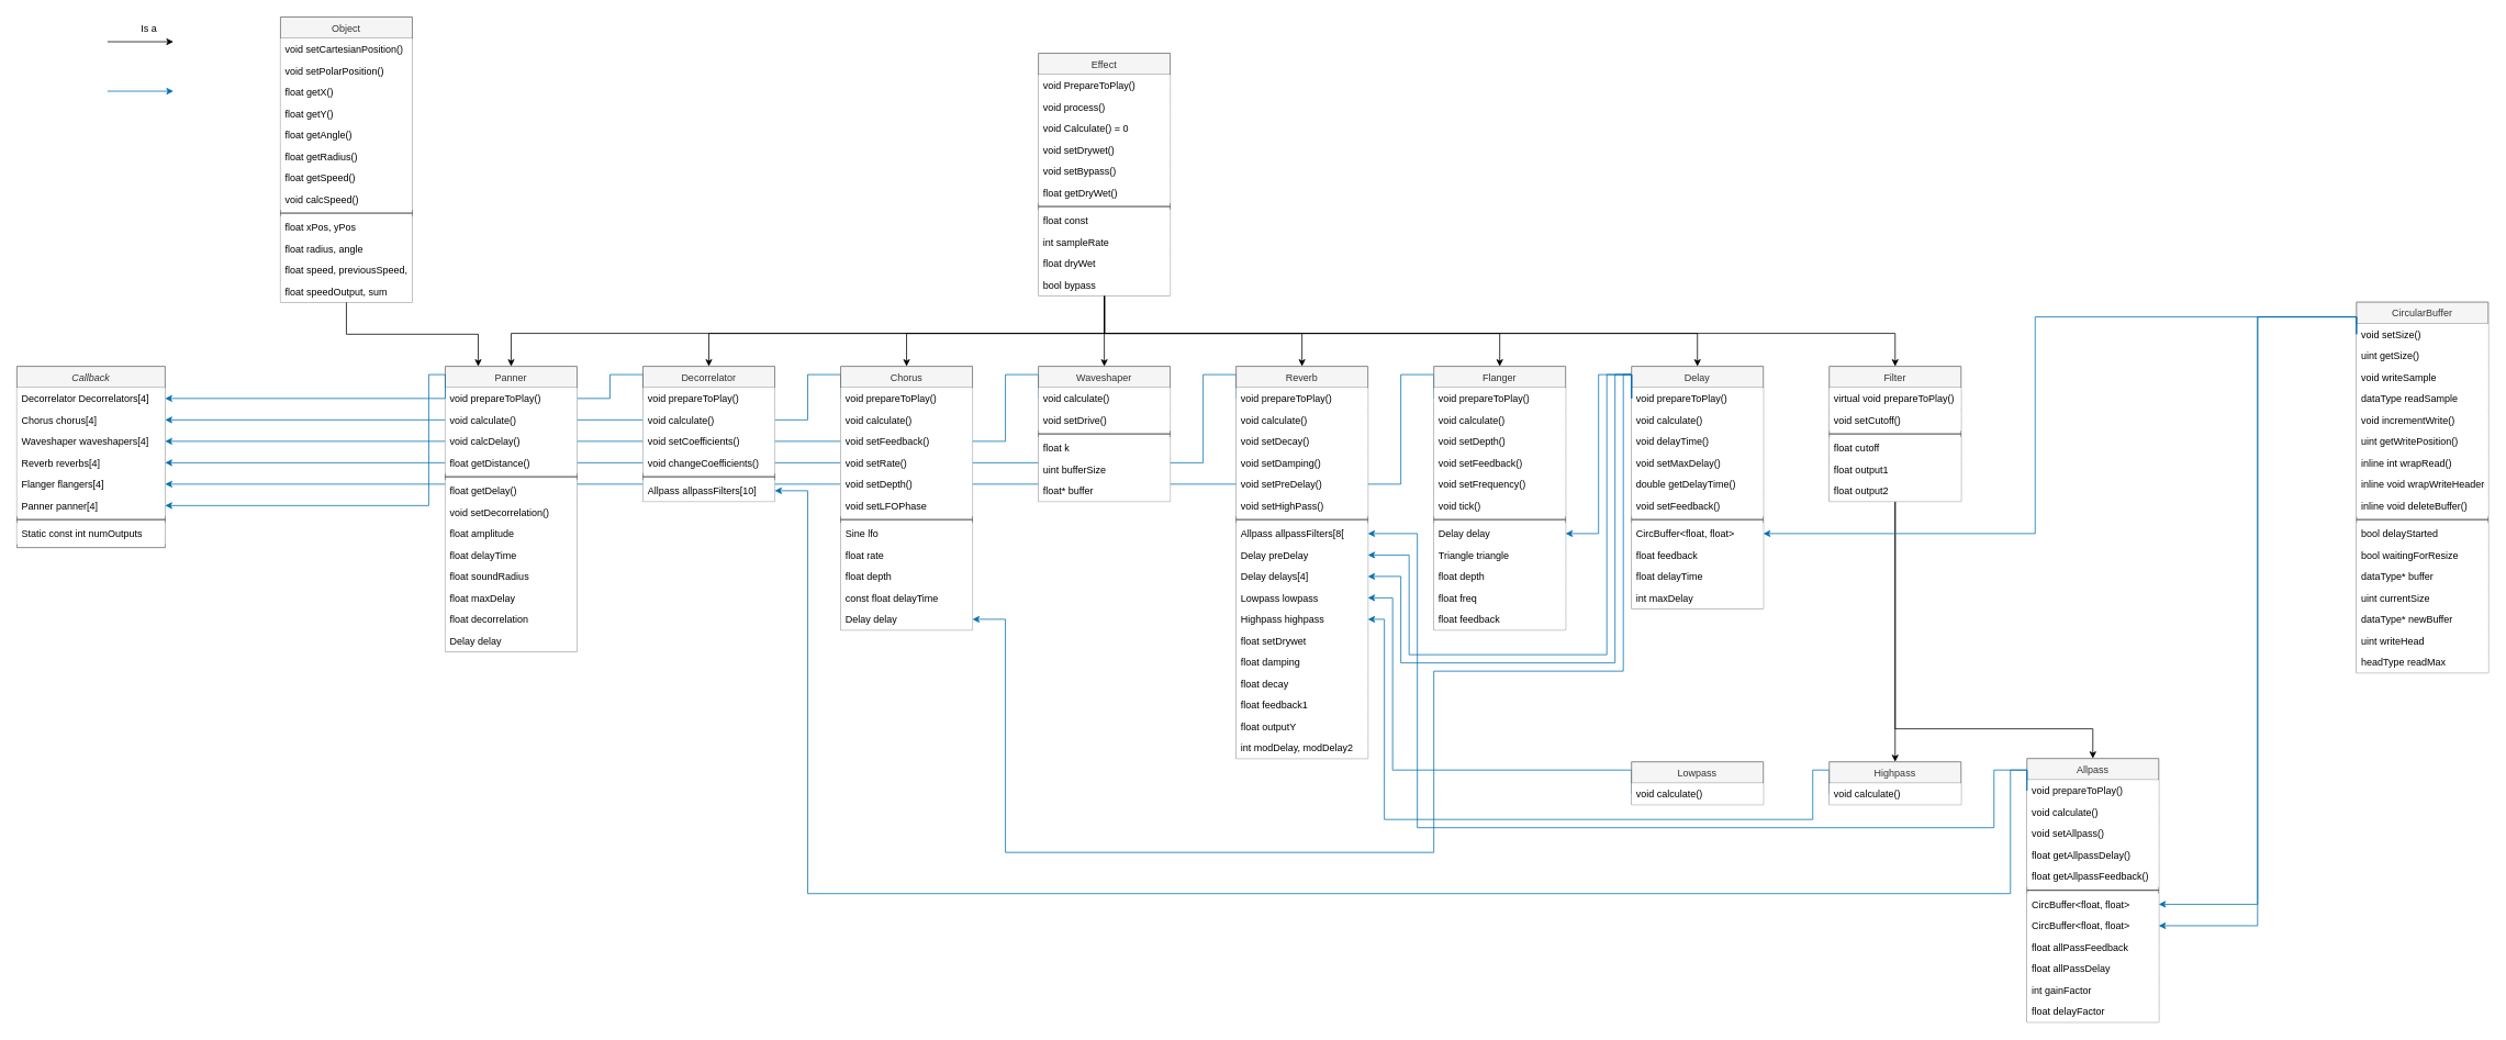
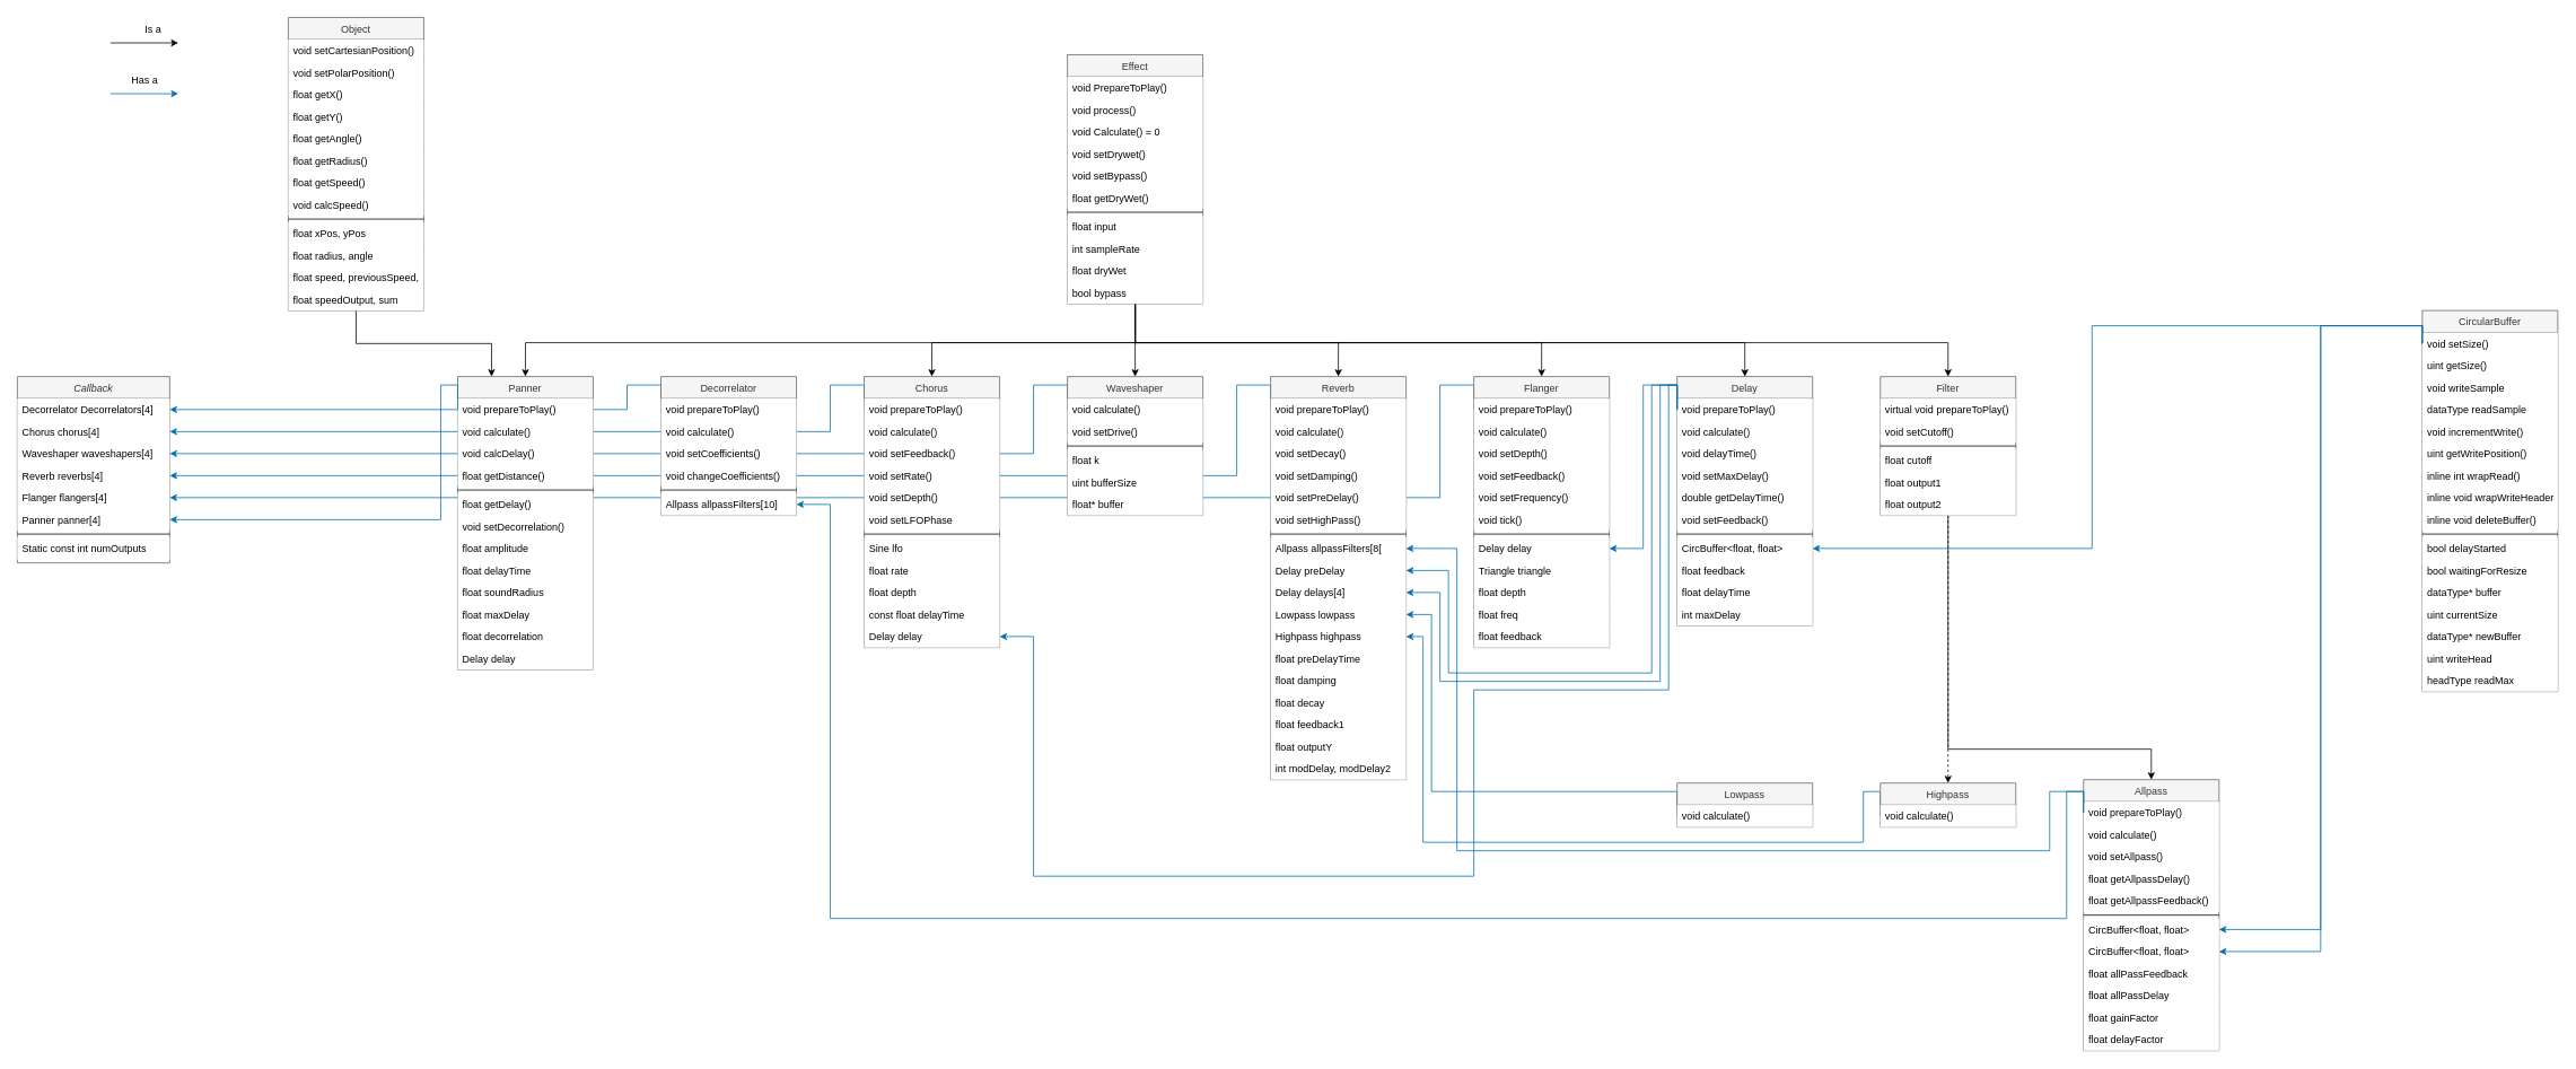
+ <mxCell id="195" value="Has a" style="text;html=1;align=center;verticalAlign=middle;resizable=0;points=[];autosize=1;strokeColor=none;fillColor=none;" vertex="1" parent="1"><mxGeometry x="145" y="80" width="50" height="30" as="geometry" /></mxCell>
- <mxCell id="85" value="float const" style="text;align=left;verticalAlign=top;spacingLeft=4;spacingRight=4;overflow=hidden;rotatable=0;points=[[0,0.5],[1,0.5]];portConstraint=eastwest;fillColor=default;fillStyle=solid;" parent="77" vertex="1"><mxGeometry y="190" width="160" height="26" as="geometry" /></mxCell>
+ <mxCell id="85" value="float input" style="text;align=left;verticalAlign=top;spacingLeft=4;spacingRight=4;overflow=hidden;rotatable=0;points=[[0,0.5],[1,0.5]];portConstraint=eastwest;fillColor=default;fillStyle=solid;" parent="77" vertex="1"><mxGeometry y="190" width="160" height="26" as="geometry" /></mxCell>
- <mxCell id="69" style="edgeStyle=orthogonalEdgeStyle;rounded=0;orthogonalLoop=1;jettySize=auto;html=1;exitX=0.5;exitY=1;exitDx=0;exitDy=0;entryX=0.5;entryY=0;entryDx=0;entryDy=0;" parent="1" source="77" target="21" edge="1"><mxGeometry relative="1" as="geometry"><Array as="points"><mxPoint x="1340" y="404" /><mxPoint x="860" y="404" /></Array></mxGeometry></mxCell>
- <mxCell id="63" value="float setDrywet" style="text;align=left;verticalAlign=top;spacingLeft=4;spacingRight=4;overflow=hidden;rotatable=0;points=[[0,0.5],[1,0.5]];portConstraint=eastwest;rounded=0;shadow=0;html=0;fillColor=default;fillStyle=solid;" vertex="1" parent="50"><mxGeometry y="320" width="160" height="26" as="geometry" /></mxCell>
+ <mxCell id="63" value="float preDelayTime" style="text;align=left;verticalAlign=top;spacingLeft=4;spacingRight=4;overflow=hidden;rotatable=0;points=[[0,0.5],[1,0.5]];portConstraint=eastwest;rounded=0;shadow=0;html=0;fillColor=default;fillStyle=solid;" vertex="1" parent="50"><mxGeometry y="320" width="160" height="26" as="geometry" /></mxCell>
- <mxCell id="141" style="edgeStyle=orthogonalEdgeStyle;rounded=0;orthogonalLoop=1;jettySize=auto;html=1;exitX=0.5;exitY=1;exitDx=0;exitDy=0;entryX=0.5;entryY=0;entryDx=0;entryDy=0;" parent="1" source="143" target="154" edge="1"><mxGeometry relative="1" as="geometry"><mxPoint x="2010" y="936" as="targetPoint" /></mxGeometry></mxCell>
+ <mxCell id="141" style="edgeStyle=orthogonalEdgeStyle;rounded=0;orthogonalLoop=1;jettySize=auto;html=1;exitX=0.5;exitY=1;exitDx=0;exitDy=0;entryX=0.5;entryY=0;entryDx=0;entryDy=0;dashed=1;" parent="1" source="143" target="154" edge="1"><mxGeometry relative="1" as="geometry"><mxPoint x="2010" y="936" as="targetPoint" /></mxGeometry></mxCell>
- <mxCell id="167" value="int gainFactor" style="text;align=left;verticalAlign=top;spacingLeft=4;spacingRight=4;overflow=hidden;rotatable=0;points=[[0,0.5],[1,0.5]];portConstraint=eastwest;rounded=0;shadow=0;html=0;fillColor=default;fillStyle=solid;" parent="156" vertex="1"><mxGeometry y="268" width="160" height="26" as="geometry" /></mxCell>
+ <mxCell id="167" value="float gainFactor" style="text;align=left;verticalAlign=top;spacingLeft=4;spacingRight=4;overflow=hidden;rotatable=0;points=[[0,0.5],[1,0.5]];portConstraint=eastwest;rounded=0;shadow=0;html=0;fillColor=default;fillStyle=solid;" parent="156" vertex="1"><mxGeometry y="268" width="160" height="26" as="geometry" /></mxCell>
